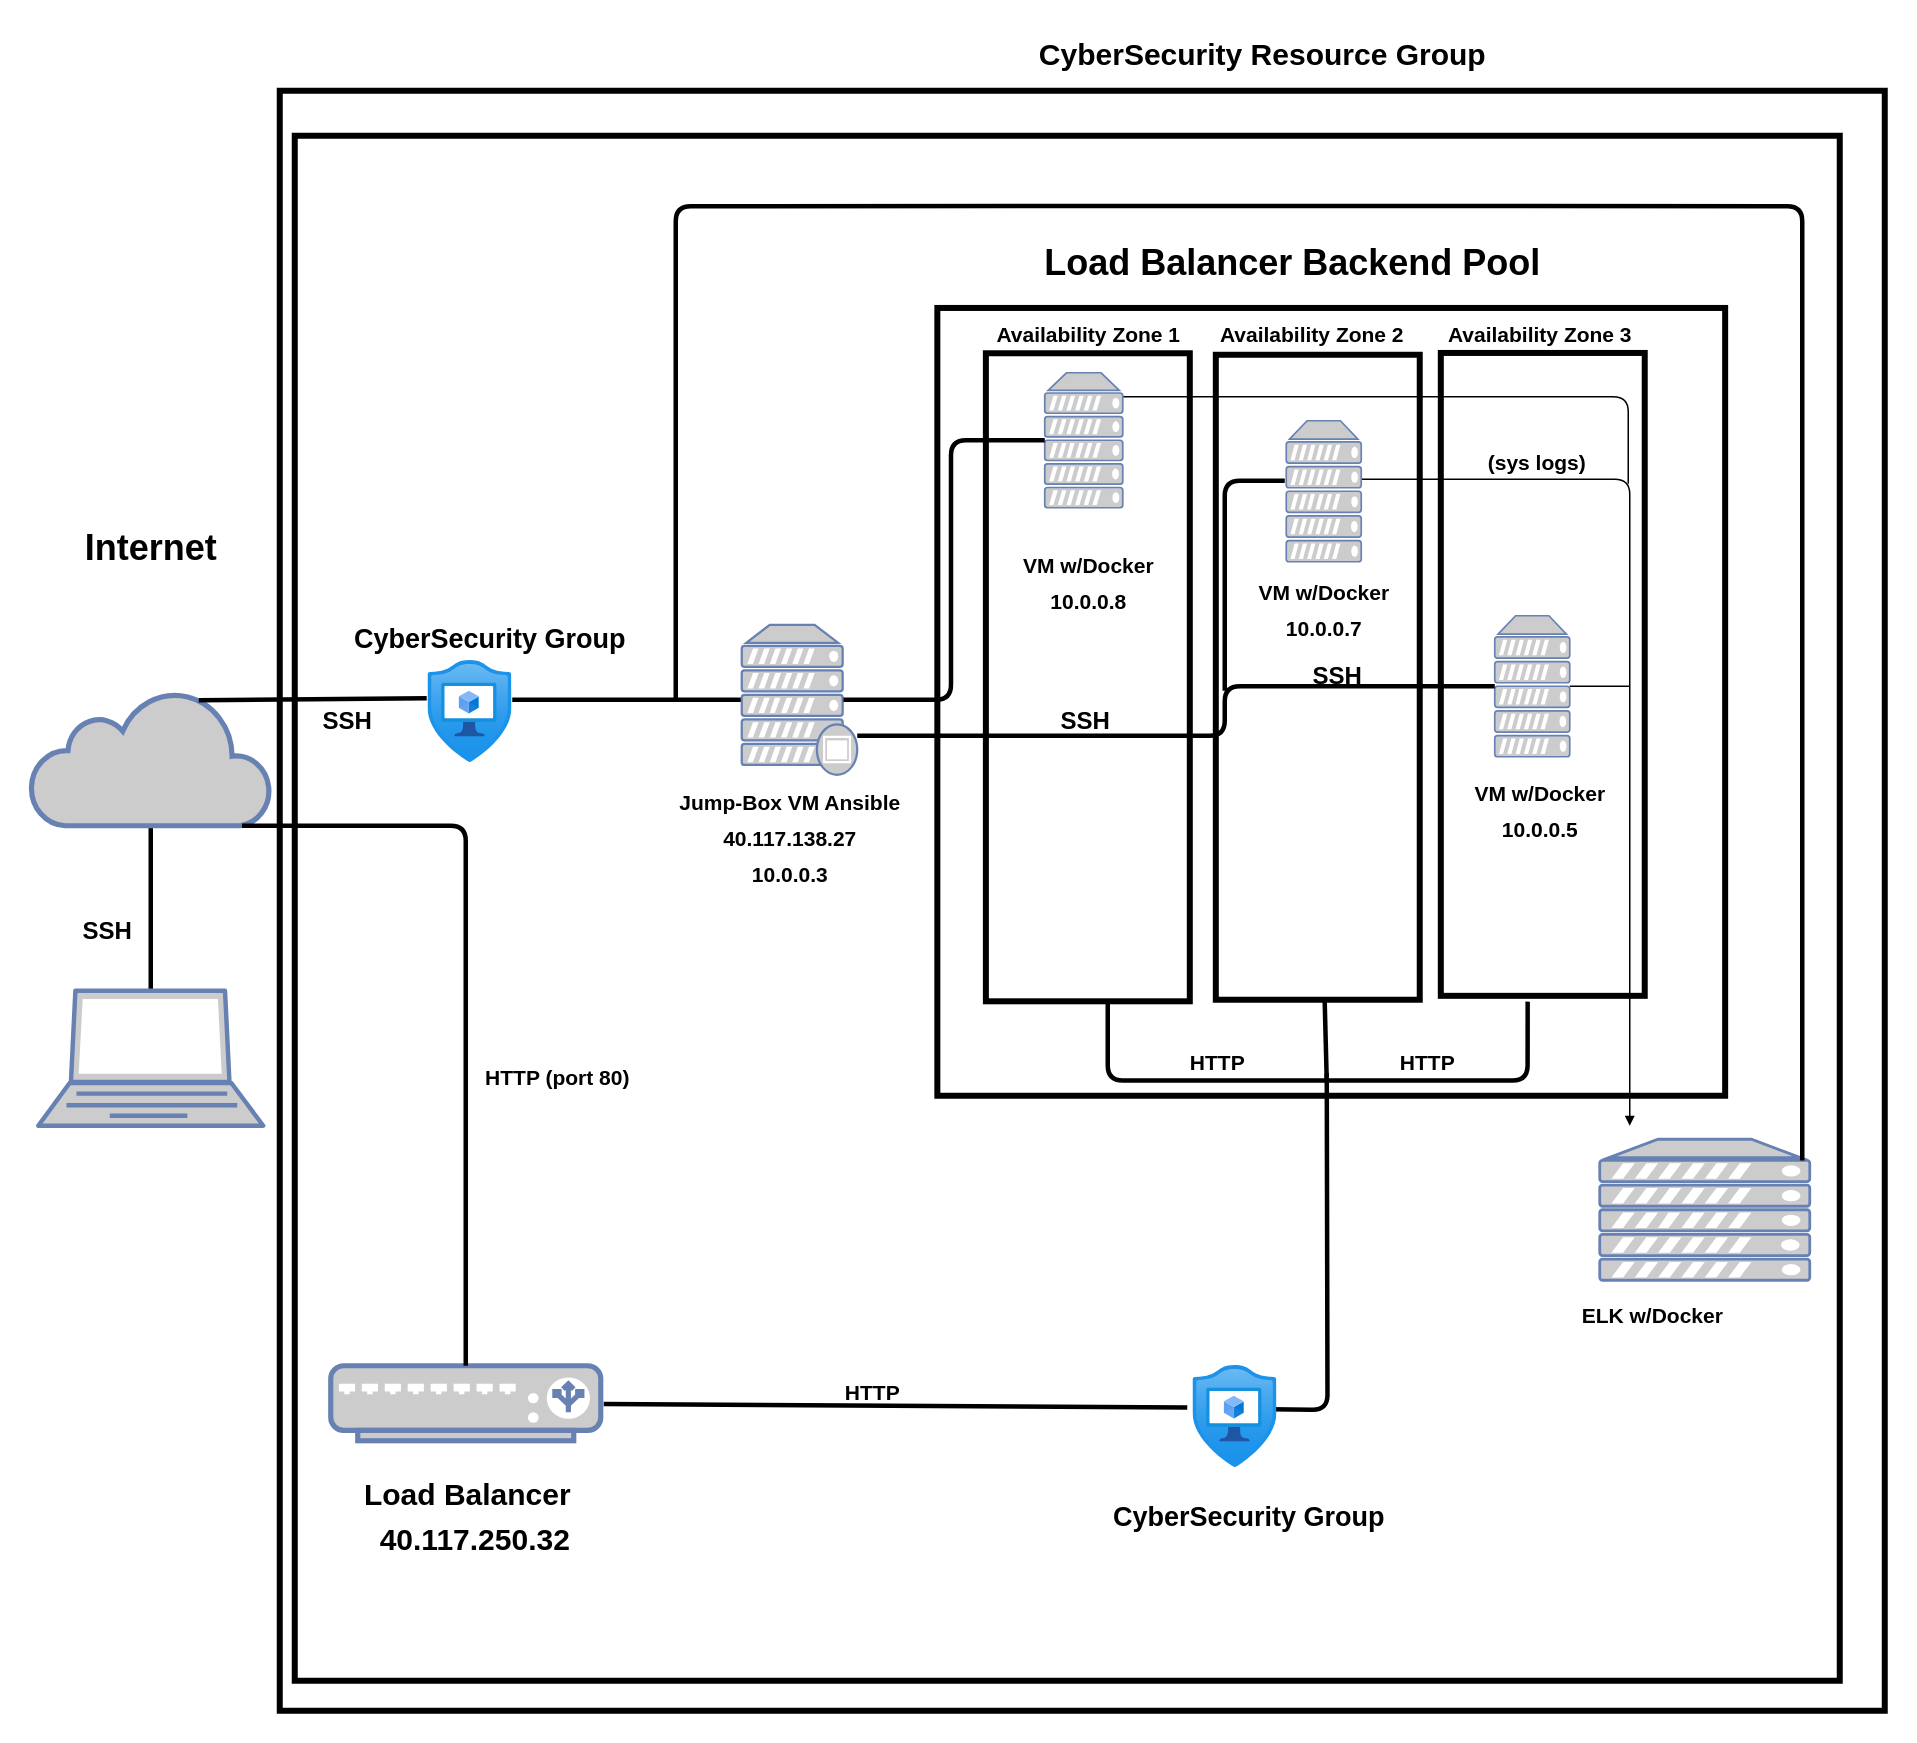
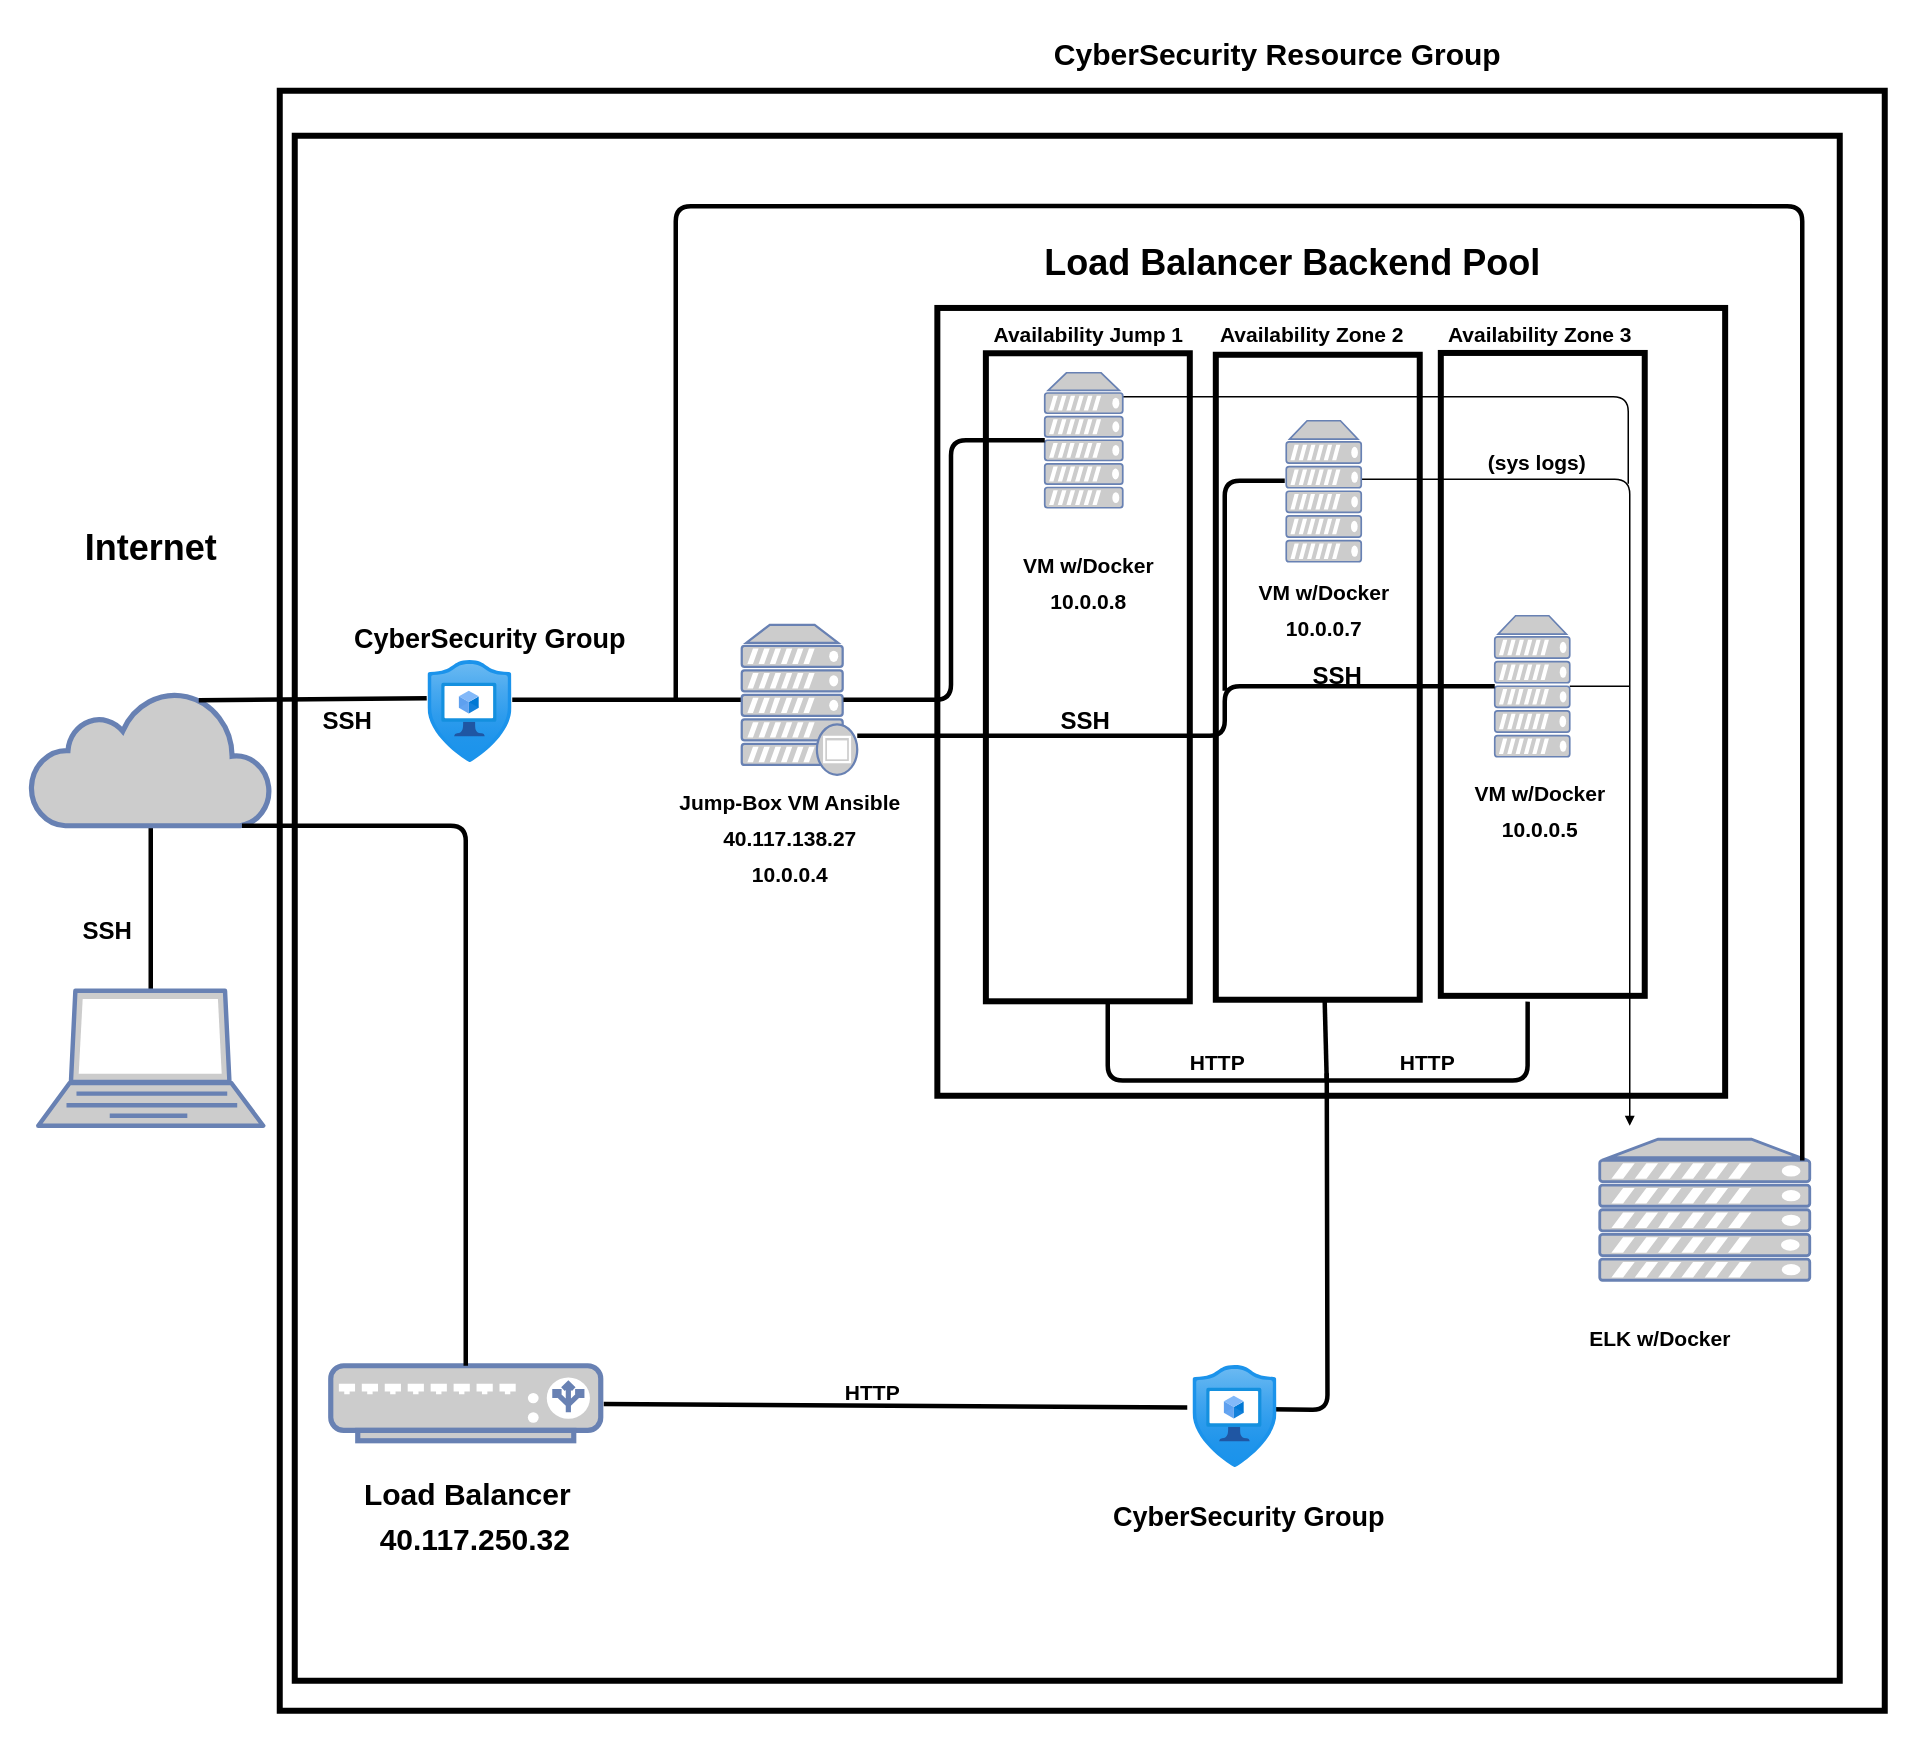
- <mxCell id="21" value="&lt;font style=&quot;font-size: 20px&quot;&gt;&lt;b&gt;CyberSecurity Resource Group&lt;/b&gt;&lt;/font&gt;" style="text;html=1;align=center;verticalAlign=middle;resizable=0;points=[];autosize=1;fontSize=20;" parent="1" vertex="1"><mxGeometry x="686" y="20" width="310" height="30" as="geometry" /></mxCell>
+ <mxCell id="21" value="&lt;font style=&quot;font-size: 20px&quot;&gt;&lt;b&gt;CyberSecurity Resource Group&lt;/b&gt;&lt;/font&gt;" style="text;html=1;align=center;verticalAlign=middle;resizable=0;points=[];autosize=1;fontSize=20;" parent="1" vertex="1"><mxGeometry x="696" y="20" width="310" height="30" as="geometry" /></mxCell>
- <mxCell id="56" value="&lt;font size=&quot;1&quot;&gt;&lt;b style=&quot;font-size: 14px&quot;&gt;Availability Zone 1&lt;br&gt;&lt;/b&gt;&lt;/font&gt;" style="text;html=1;resizable=0;autosize=1;align=center;verticalAlign=middle;points=[];fillColor=none;strokeColor=none;rounded=0;fontSize=20;" vertex="1" parent="1"><mxGeometry x="655" y="204.8" width="140" height="30" as="geometry" /></mxCell>
+ <mxCell id="56" value="&lt;font size=&quot;1&quot;&gt;&lt;b style=&quot;font-size: 14px&quot;&gt;Availability Jump 1&lt;br&gt;&lt;/b&gt;&lt;/font&gt;" style="text;html=1;resizable=0;autosize=1;align=center;verticalAlign=middle;points=[];fillColor=none;strokeColor=none;rounded=0;fontSize=20;" vertex="1" parent="1"><mxGeometry x="655" y="204.8" width="140" height="30" as="geometry" /></mxCell>
- <mxCell id="25" value="&lt;font style=&quot;font-size: 14px&quot;&gt;&lt;b&gt;Jump-Box VM Ansible&lt;br&gt;40.117.138.27&lt;br&gt;10.0.0.3&lt;br&gt;&lt;/b&gt;&lt;/font&gt;" style="text;html=1;resizable=0;autosize=1;align=center;verticalAlign=middle;points=[];fillColor=none;strokeColor=none;rounded=0;fontSize=20;" parent="1" vertex="1"><mxGeometry x="446" y="516" width="160" height="80" as="geometry" /></mxCell>
+ <mxCell id="25" value="&lt;font style=&quot;font-size: 14px&quot;&gt;&lt;b&gt;Jump-Box VM Ansible&lt;br&gt;40.117.138.27&lt;br&gt;10.0.0.4&lt;br&gt;&lt;/b&gt;&lt;/font&gt;" style="text;html=1;resizable=0;autosize=1;align=center;verticalAlign=middle;points=[];fillColor=none;strokeColor=none;rounded=0;fontSize=20;" parent="1" vertex="1"><mxGeometry x="446" y="516" width="160" height="80" as="geometry" /></mxCell>
- <mxCell id="12" value="&lt;b&gt;&lt;font style=&quot;font-size: 14px&quot;&gt;HTTP (port 80)&lt;/font&gt;&lt;/b&gt;" style="text;html=1;align=center;verticalAlign=middle;resizable=0;points=[];autosize=1;fontSize=20;" parent="1" vertex="1"><mxGeometry x="316" y="700" width="110" height="30" as="geometry" /></mxCell>
- <mxCell id="13" value="&lt;font size=&quot;1&quot;&gt;&lt;b style=&quot;font-size: 14px&quot;&gt;ELK w/Docker&lt;/b&gt;&lt;/font&gt;" style="text;html=1;resizable=0;autosize=1;align=center;verticalAlign=middle;points=[];fillColor=none;strokeColor=none;rounded=0;fontSize=20;" parent="1" vertex="1"><mxGeometry x="1046.2" y="859" width="110" height="30" as="geometry" /></mxCell>
+ <mxCell id="13" value="&lt;font size=&quot;1&quot;&gt;&lt;b style=&quot;font-size: 14px&quot;&gt;ELK w/Docker&lt;/b&gt;&lt;/font&gt;" style="text;html=1;resizable=0;autosize=1;align=center;verticalAlign=middle;points=[];fillColor=none;strokeColor=none;rounded=0;fontSize=20;" parent="1" vertex="1"><mxGeometry x="1051.2" y="874" width="110" height="30" as="geometry" /></mxCell>
